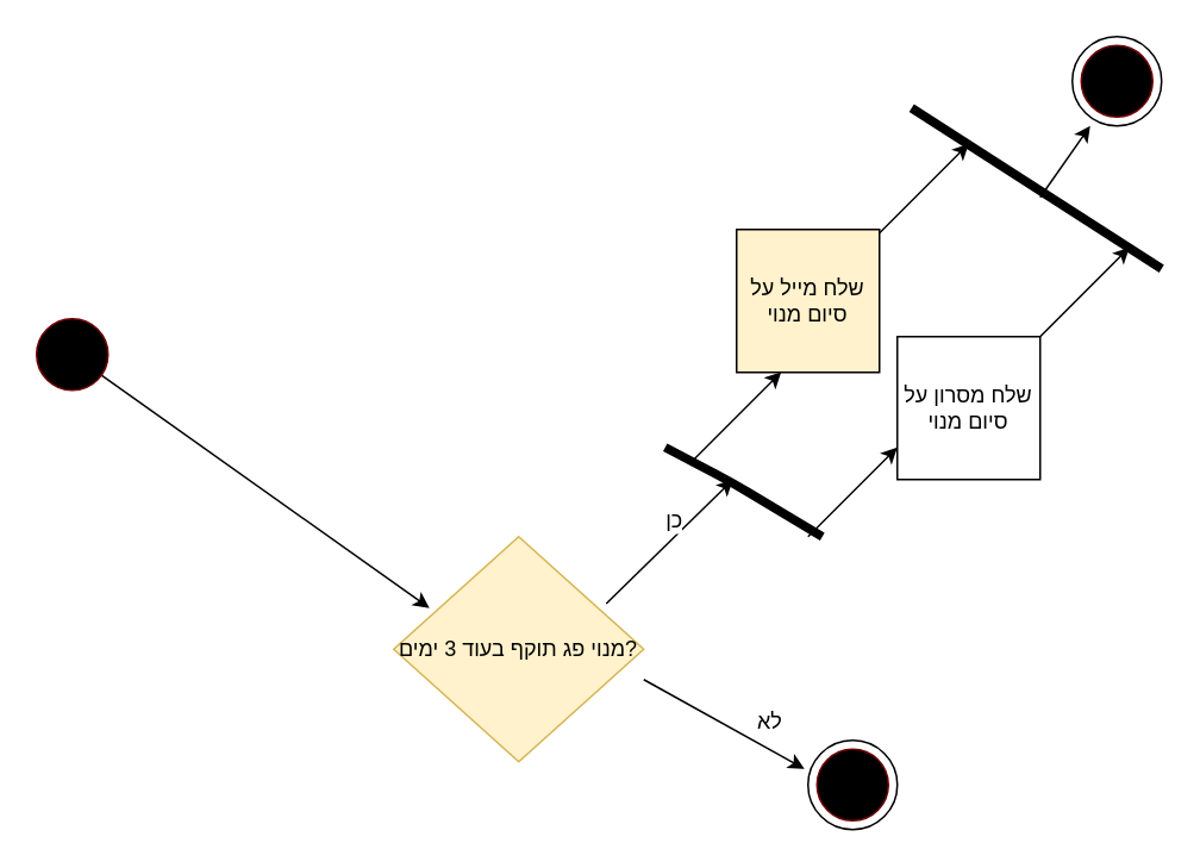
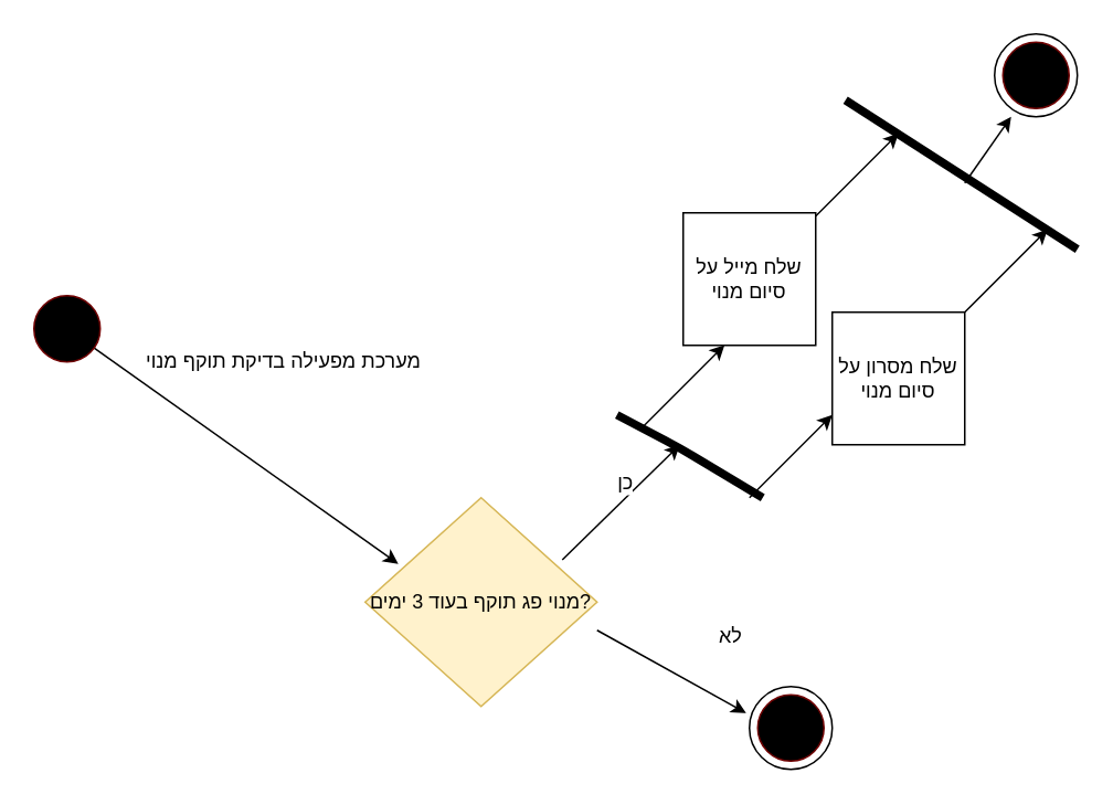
- <mxCell id="13" value="שלח מייל על סיום מנוי" style="whiteSpace=wrap;html=1;aspect=fixed;fillColor=#fff2cc;" parent="1" vertex="1"><mxGeometry x="412" y="128" width="80" height="80" as="geometry" /></mxCell>
+ <mxCell id="13" value="שלח מייל על סיום מנוי" style="whiteSpace=wrap;html=1;aspect=fixed;fillColor=#ffffff;" parent="1" vertex="1"><mxGeometry x="412" y="128" width="80" height="80" as="geometry" /></mxCell>
+ <mxCell id="3" value="מערכת מפעילה בדיקת תוקף מנוי" style="text;html=1;resizable=0;points=[];autosize=1;align=left;verticalAlign=top;spacingTop=-4;" parent="1" vertex="1"><mxGeometry x="86" y="208" width="170" height="20" as="geometry" /></mxCell>
- <mxCell id="7" value="לא" style="text;html=1;resizable=0;points=[];autosize=1;align=left;verticalAlign=top;spacingTop=-4;" parent="1" vertex="1"><mxGeometry x="422" y="394" width="30" height="20" as="geometry" /></mxCell>
+ <mxCell id="7" value="לא" style="text;html=1;resizable=0;points=[];autosize=1;align=left;verticalAlign=top;spacingTop=-4;" parent="1" vertex="1"><mxGeometry x="432" y="374" width="30" height="20" as="geometry" /></mxCell>
